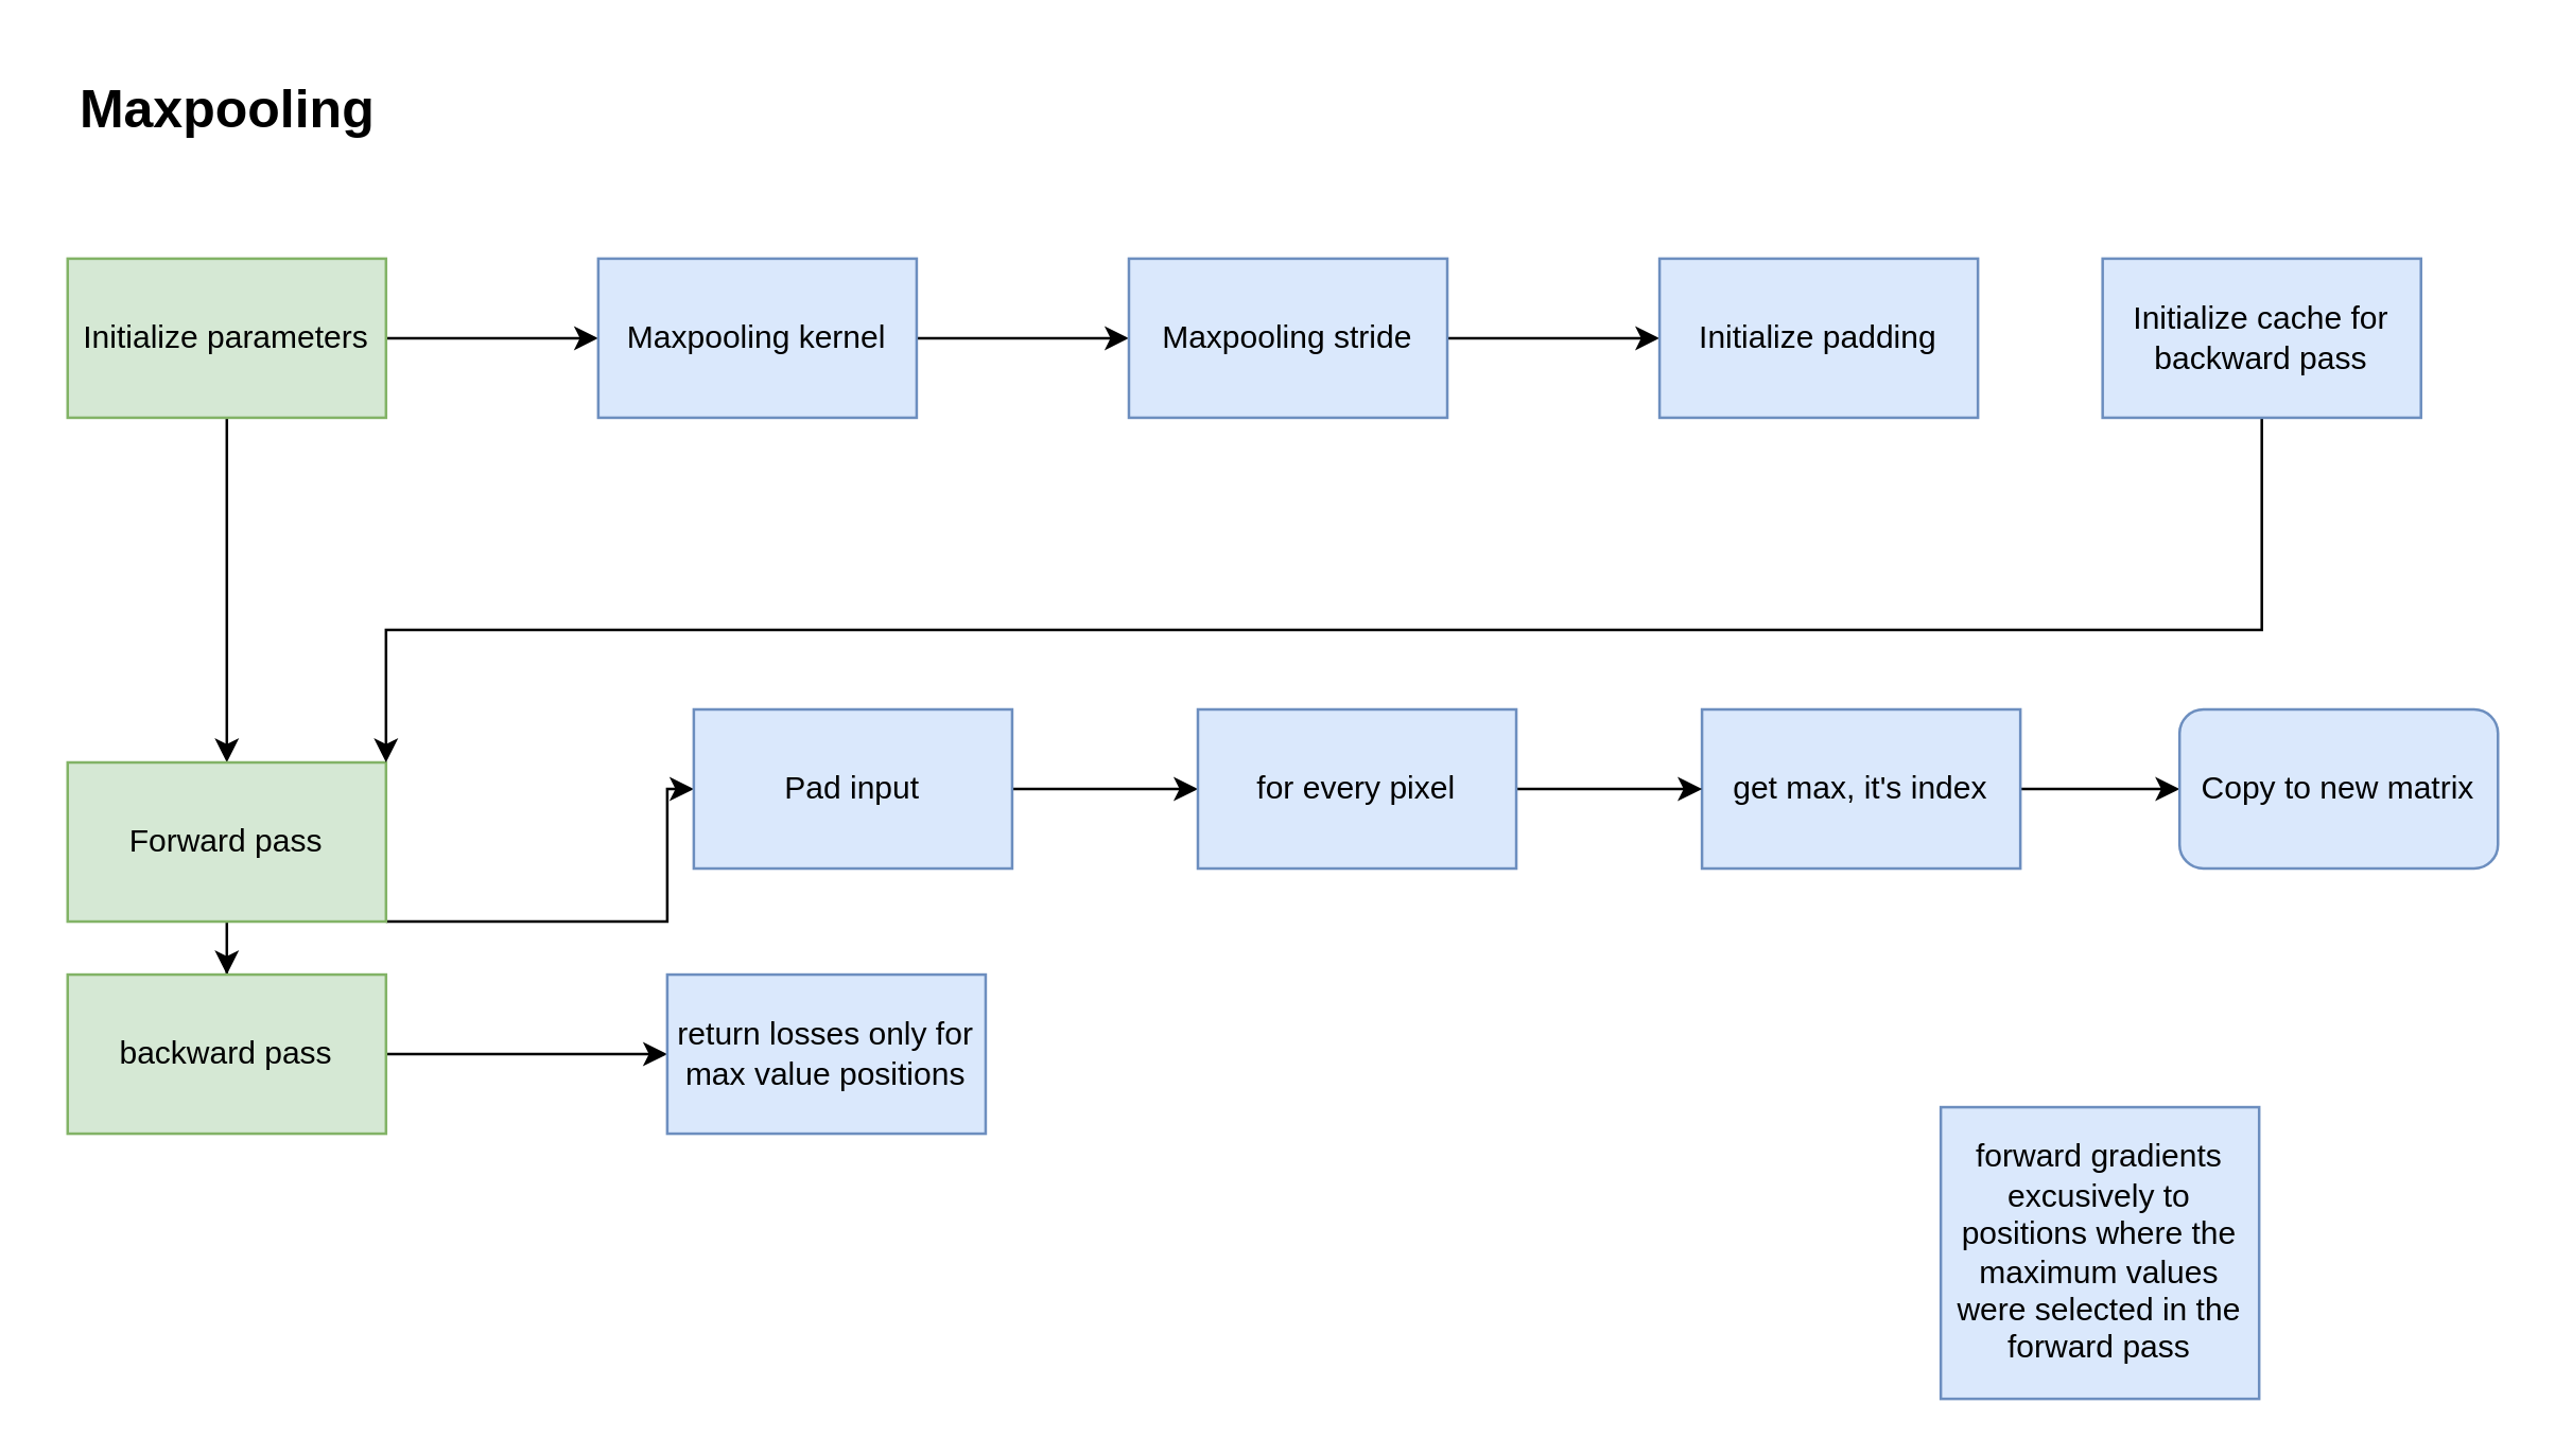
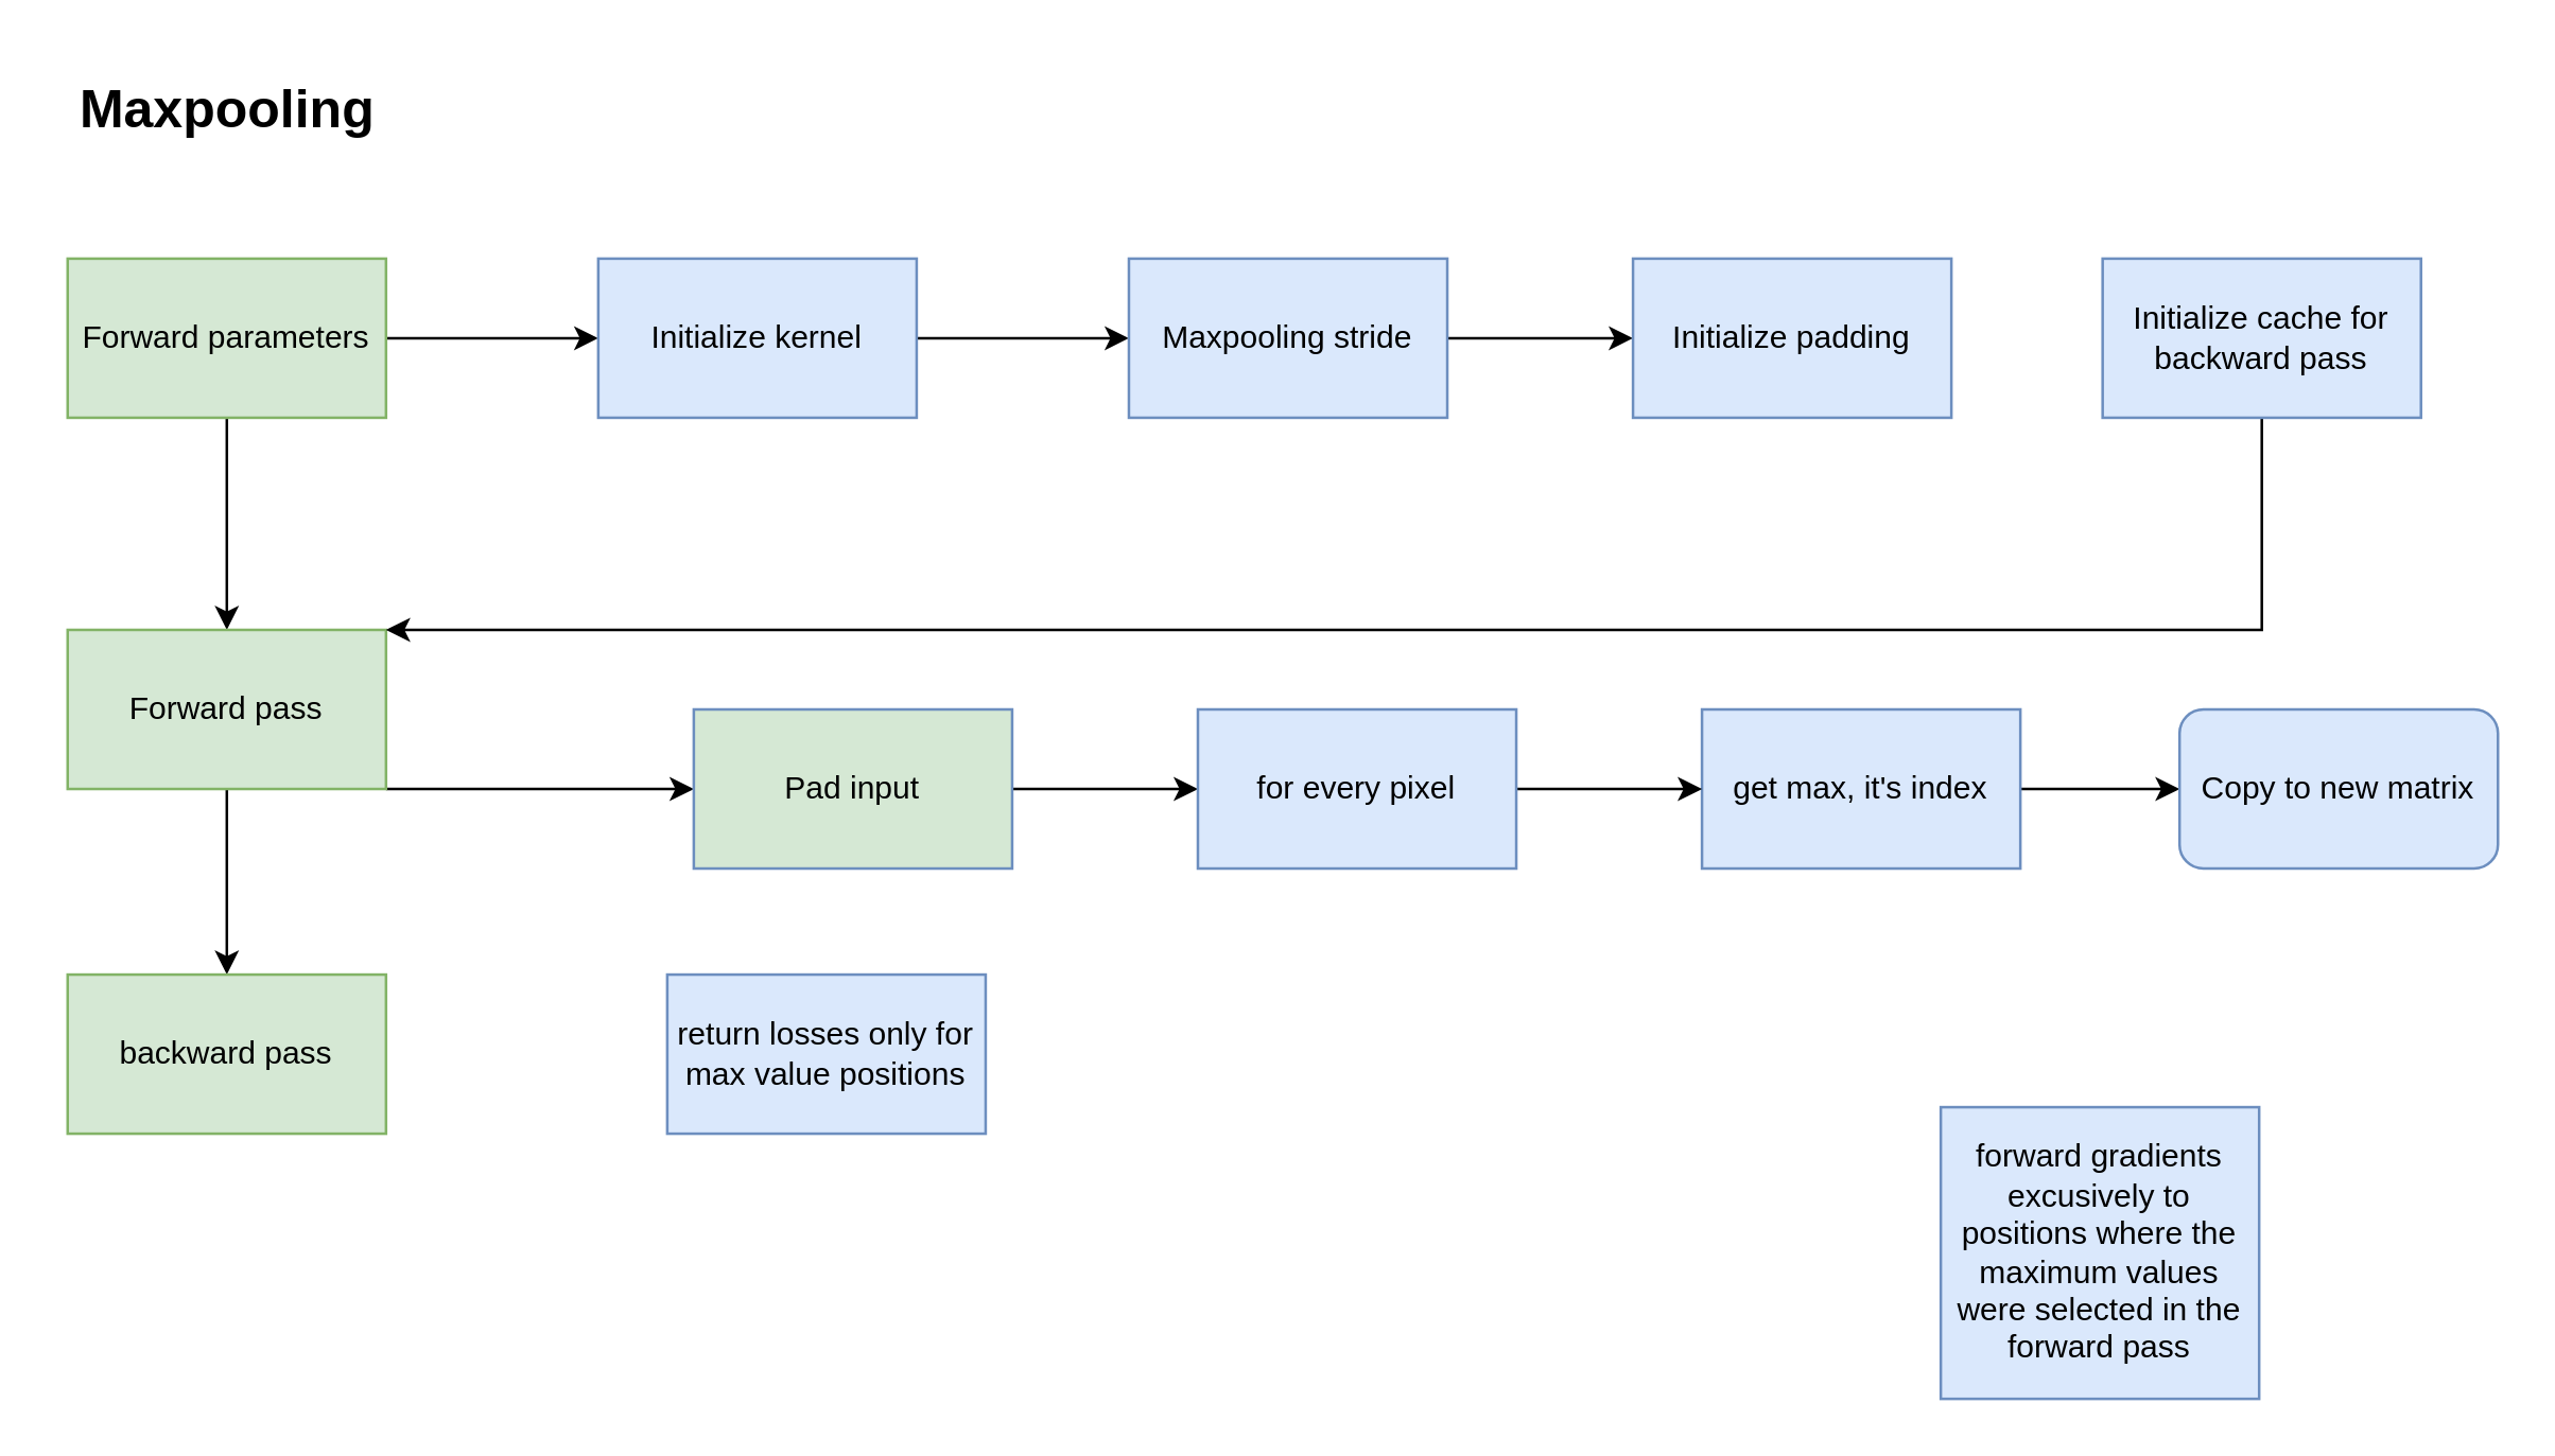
- <mxCell id="4" value="Initialize parameters" style="rounded=0;whiteSpace=wrap;html=1;fillColor=#d5e8d4;strokeColor=#82b366;" parent="1" vertex="1"><mxGeometry x="25" y="97" width="120" height="60" as="geometry" /></mxCell>
+ <mxCell id="4" value="Forward parameters" style="rounded=0;whiteSpace=wrap;html=1;fillColor=#d5e8d4;strokeColor=#82b366;" parent="1" vertex="1"><mxGeometry x="25" y="97" width="120" height="60" as="geometry" /></mxCell>
- <mxCell id="10" value="Maxpooling kernel" style="whiteSpace=wrap;html=1;fillColor=#dae8fc;strokeColor=#6c8ebf;rounded=0;" parent="1" vertex="1"><mxGeometry x="225" y="97" width="120" height="60" as="geometry" /></mxCell>
+ <mxCell id="10" value="Initialize kernel" style="whiteSpace=wrap;html=1;fillColor=#dae8fc;strokeColor=#6c8ebf;rounded=0;" parent="1" vertex="1"><mxGeometry x="225" y="97" width="120" height="60" as="geometry" /></mxCell>
- <mxCell id="14" value="Initialize padding" style="whiteSpace=wrap;html=1;fillColor=#dae8fc;strokeColor=#6c8ebf;rounded=0;" parent="1" vertex="1"><mxGeometry x="625" y="97" width="120" height="60" as="geometry" /></mxCell>
+ <mxCell id="14" value="Initialize padding" style="whiteSpace=wrap;html=1;fillColor=#dae8fc;strokeColor=#6c8ebf;rounded=0;" parent="1" vertex="1"><mxGeometry x="615" y="97" width="120" height="60" as="geometry" /></mxCell>
- <mxCell id="21" value="Pad input" style="whiteSpace=wrap;html=1;fillColor=#dae8fc;strokeColor=#6c8ebf;rounded=0;" parent="1" vertex="1"><mxGeometry x="261" y="267" width="120" height="60" as="geometry" /></mxCell>
+ <mxCell id="21" value="Pad input" style="whiteSpace=wrap;html=1;fillColor=#d5e8d4;strokeColor=#6c8ebf;rounded=0;" parent="1" vertex="1"><mxGeometry x="261" y="267" width="120" height="60" as="geometry" /></mxCell>
- <mxCell id="8" value="Forward pass" style="whiteSpace=wrap;html=1;fillColor=#d5e8d4;strokeColor=#82b366;rounded=0;" parent="1" vertex="1"><mxGeometry x="25" y="287" width="120" height="60" as="geometry" /></mxCell>
+ <mxCell id="8" value="Forward pass" style="whiteSpace=wrap;html=1;fillColor=#d5e8d4;strokeColor=#82b366;rounded=0;" parent="1" vertex="1"><mxGeometry x="25" y="237" width="120" height="60" as="geometry" /></mxCell>
- <mxCell id="15" style="edgeStyle=orthogonalEdgeStyle;rounded=0;orthogonalLoop=1;jettySize=auto;html=1;entryX=0;entryY=0.5;entryDx=0;entryDy=0;" parent="1" source="16" target="22" edge="1"><mxGeometry relative="1" as="geometry" /></mxCell>
